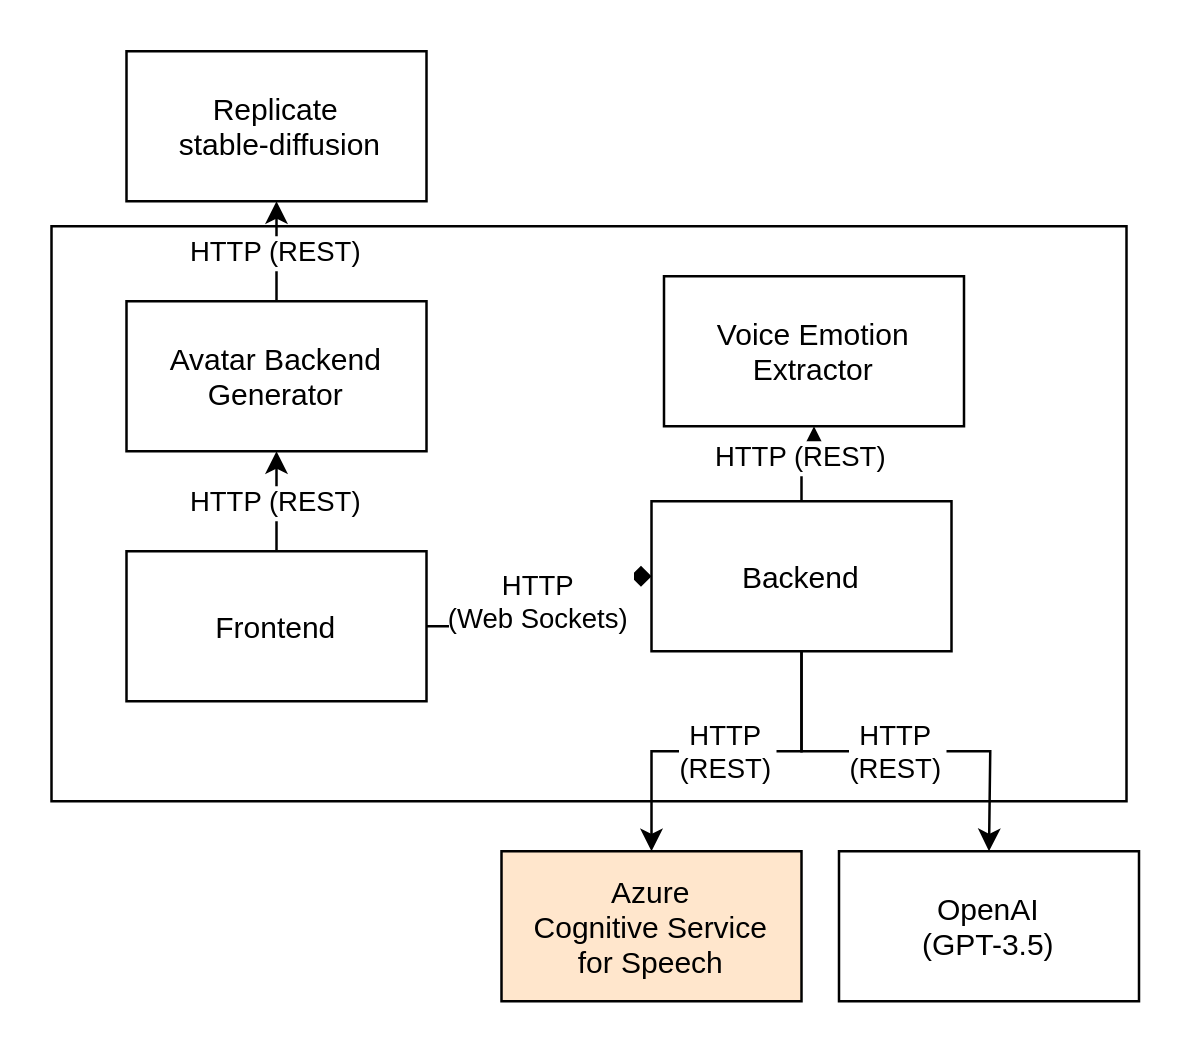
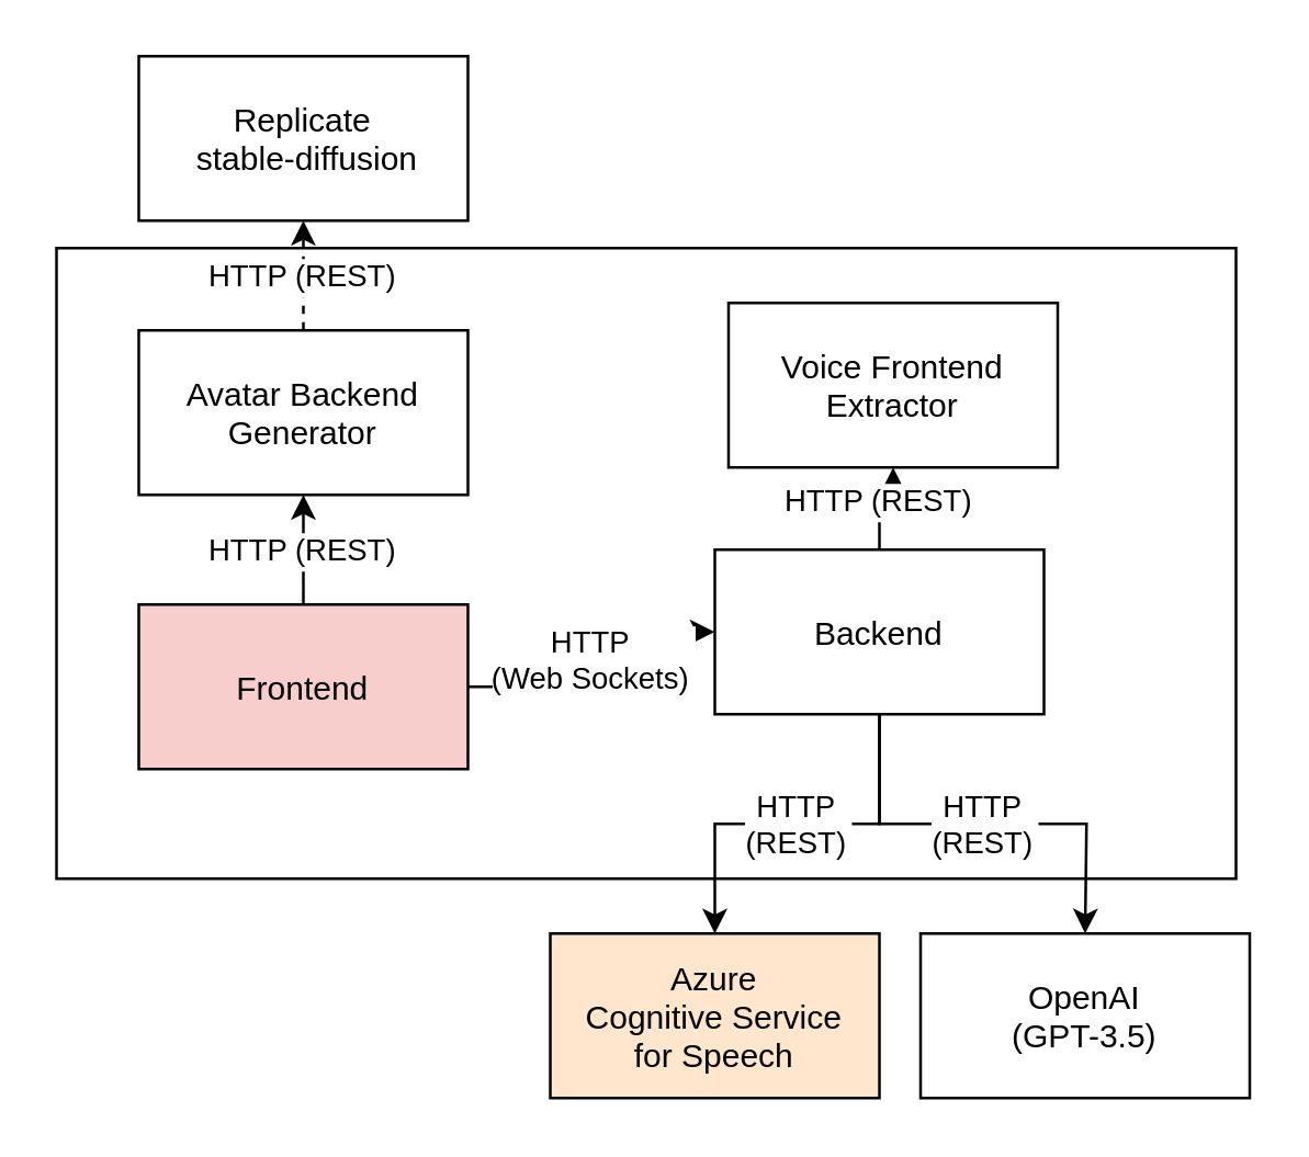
- <mxCell id="10" value="HTTP (REST)" style="edgeStyle=orthogonalEdgeStyle;rounded=0;orthogonalLoop=1;jettySize=auto;" edge="1" parent="1" source="11" target="15"><mxGeometry relative="1" as="geometry" /></mxCell>
+ <mxCell id="10" value="HTTP (REST)" style="edgeStyle=orthogonalEdgeStyle;rounded=0;orthogonalLoop=1;jettySize=auto;dashed=1;" edge="1" parent="1" source="11" target="15"><mxGeometry relative="1" as="geometry" /></mxCell>
- <mxCell id="12" value="Voice Emotion&#10;Extractor" style="rounded=0;" vertex="1" parent="1"><mxGeometry x="265" y="110" width="120" height="60" as="geometry" /></mxCell>
+ <mxCell id="12" value="Voice Frontend&#10;Extractor" style="rounded=0;" vertex="1" parent="1"><mxGeometry x="265" y="110" width="120" height="60" as="geometry" /></mxCell>
- <mxCell id="5" value="Frontend" style="rounded=0;" parent="1" vertex="1"><mxGeometry x="50" y="220" width="120" height="60" as="geometry" /></mxCell>
+ <mxCell id="5" value="Frontend" style="rounded=0;fillColor=#f8cecc;" parent="1" vertex="1"><mxGeometry x="50" y="220" width="120" height="60" as="geometry" /></mxCell>
- <mxCell id="3" value="HTTP &#10;(Web Sockets)" style="edgeStyle=orthogonalEdgeStyle;rounded=0;orthogonalLoop=1;jettySize=auto;endArrow=diamond;" parent="1" source="5" target="8" edge="1"><mxGeometry relative="1" as="geometry" /></mxCell>
+ <mxCell id="3" value="HTTP &#10;(Web Sockets)" style="edgeStyle=orthogonalEdgeStyle;rounded=0;orthogonalLoop=1;jettySize=auto;" parent="1" source="5" target="8" edge="1"><mxGeometry relative="1" as="geometry" /></mxCell>
